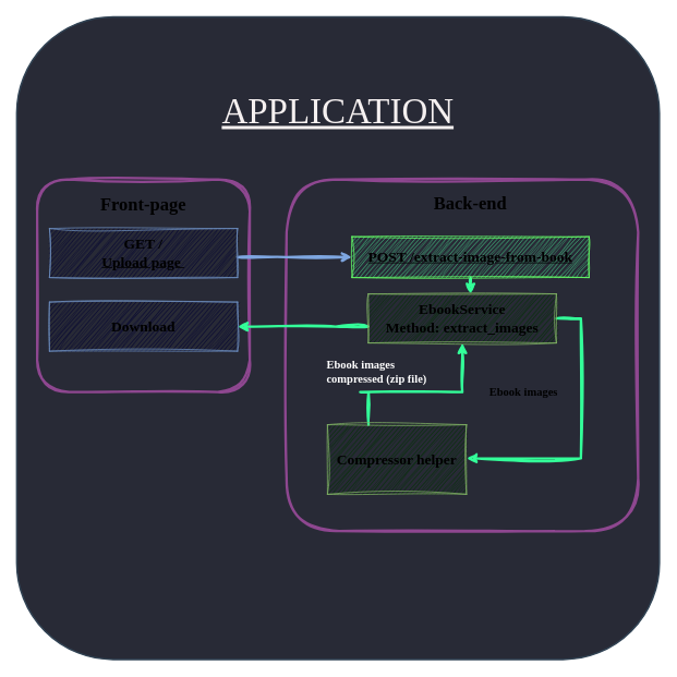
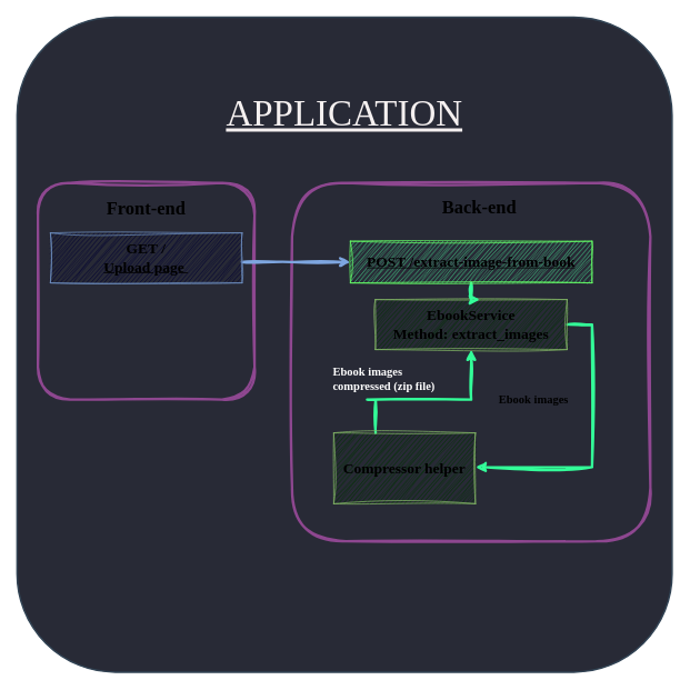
- <mxCell id="16" value="&lt;span&gt;&lt;span&gt;POST /extract-image-from-book&lt;br&gt;&lt;/span&gt;&lt;/span&gt;" style="rounded=0;html=1;sketch=1;hachureGap=4;jiggle=2;curveFitting=1;strokeColor=#66FF66;fontFamily=Architects Daughter;fontSource=https%3A%2F%2Ffonts.googleapis.com%2Fcss%3Ffamily%3DArchitects%2BDaughter;fillColor=light-dark(#46ce8a, #003e12);glass=0;whiteSpace=wrap;spacingBottom=0;spacing=0;labelPosition=center;verticalLabelPosition=middle;align=center;verticalAlign=middle;fontSize=18;fontStyle=5;fillStyle=hachure;" vertex="1" parent="1"><mxGeometry x="430" y="289" width="290" height="50" as="geometry" /></mxCell>
+ <mxCell id="16" value="&lt;span&gt;&lt;span&gt;POST /extract-image-from-book&lt;br&gt;&lt;/span&gt;&lt;/span&gt;" style="rounded=0;html=1;sketch=1;hachureGap=4;jiggle=2;curveFitting=1;strokeColor=#66FF66;fontFamily=Architects Daughter;fontSource=https%3A%2F%2Ffonts.googleapis.com%2Fcss%3Ffamily%3DArchitects%2BDaughter;fillColor=light-dark(#46ce8a, #003e12);glass=0;whiteSpace=wrap;spacingBottom=0;spacing=0;labelPosition=center;verticalLabelPosition=middle;align=center;verticalAlign=middle;fontSize=18;fontStyle=5;fillStyle=hachure;" vertex="1" parent="1"><mxGeometry x="420" y="289" width="290" height="50" as="geometry" /></mxCell>
- <mxCell id="4" value="&lt;div&gt;&lt;font style=&quot;font-size: 22px;&quot;&gt;&lt;b style=&quot;&quot;&gt;&lt;br&gt;&lt;/b&gt;&lt;/font&gt;&lt;/div&gt;&lt;font style=&quot;font-size: 22px;&quot;&gt;&lt;b style=&quot;&quot;&gt;&lt;div&gt;&lt;font style=&quot;font-size: 22px;&quot;&gt;&lt;b style=&quot;&quot;&gt;&lt;br&gt;&lt;/b&gt;&lt;/font&gt;&lt;/div&gt;&lt;div&gt;&lt;font style=&quot;font-size: 22px;&quot;&gt;&lt;b style=&quot;&quot;&gt;&lt;br&gt;&lt;/b&gt;&lt;/font&gt;&lt;/div&gt;Front-page&lt;/b&gt;&lt;/font&gt;&lt;div&gt;&lt;font style=&quot;font-size: 22px;&quot;&gt;&lt;br&gt;&lt;/font&gt;&lt;/div&gt;&lt;div&gt;&lt;font style=&quot;font-size: 22px;&quot;&gt;&lt;br&gt;&lt;/font&gt;&lt;/div&gt;&lt;div&gt;&lt;font style=&quot;font-size: 22px;&quot;&gt;&lt;br&gt;&lt;/font&gt;&lt;/div&gt;&lt;div&gt;&lt;font style=&quot;font-size: 22px;&quot;&gt;&lt;br&gt;&lt;/font&gt;&lt;/div&gt;&lt;div&gt;&lt;font style=&quot;font-size: 22px;&quot;&gt;&lt;br&gt;&lt;/font&gt;&lt;/div&gt;&lt;div&gt;&lt;font style=&quot;font-size: 22px;&quot;&gt;&lt;br&gt;&lt;/font&gt;&lt;/div&gt;&lt;div&gt;&lt;font style=&quot;font-size: 22px;&quot;&gt;&lt;br&gt;&lt;/font&gt;&lt;/div&gt;&lt;div&gt;&lt;font style=&quot;font-size: 22px;&quot;&gt;&lt;br&gt;&lt;/font&gt;&lt;/div&gt;&lt;div&gt;&lt;font style=&quot;font-size: 22px;&quot;&gt;&lt;br&gt;&lt;/font&gt;&lt;/div&gt;&lt;div&gt;&lt;font style=&quot;font-size: 22px;&quot;&gt;&lt;br&gt;&lt;/font&gt;&lt;/div&gt;&lt;div&gt;&lt;br&gt;&lt;/div&gt;" style="whiteSpace=wrap;html=1;aspect=fixed;sketch=1;hachureGap=4;jiggle=2;curveFitting=1;fontFamily=Architects Daughter;fontSource=https%3A%2F%2Ffonts.googleapis.com%2Fcss%3Ffamily%3DArchitects%2BDaughter;fillStyle=auto;fillColor=none;strokeColor=light-dark(#8e4790, #ededed);strokeWidth=3;rounded=1;" vertex="1" parent="1"><mxGeometry x="45" y="219" width="260" height="260" as="geometry" /></mxCell>
+ <mxCell id="4" value="&lt;div&gt;&lt;font style=&quot;font-size: 22px;&quot;&gt;&lt;b style=&quot;&quot;&gt;&lt;br&gt;&lt;/b&gt;&lt;/font&gt;&lt;/div&gt;&lt;font style=&quot;font-size: 22px;&quot;&gt;&lt;b style=&quot;&quot;&gt;&lt;div&gt;&lt;font style=&quot;font-size: 22px;&quot;&gt;&lt;b style=&quot;&quot;&gt;&lt;br&gt;&lt;/b&gt;&lt;/font&gt;&lt;/div&gt;&lt;div&gt;&lt;font style=&quot;font-size: 22px;&quot;&gt;&lt;b style=&quot;&quot;&gt;&lt;br&gt;&lt;/b&gt;&lt;/font&gt;&lt;/div&gt;Front-end&lt;/b&gt;&lt;/font&gt;&lt;div&gt;&lt;font style=&quot;font-size: 22px;&quot;&gt;&lt;br&gt;&lt;/font&gt;&lt;/div&gt;&lt;div&gt;&lt;font style=&quot;font-size: 22px;&quot;&gt;&lt;br&gt;&lt;/font&gt;&lt;/div&gt;&lt;div&gt;&lt;font style=&quot;font-size: 22px;&quot;&gt;&lt;br&gt;&lt;/font&gt;&lt;/div&gt;&lt;div&gt;&lt;font style=&quot;font-size: 22px;&quot;&gt;&lt;br&gt;&lt;/font&gt;&lt;/div&gt;&lt;div&gt;&lt;font style=&quot;font-size: 22px;&quot;&gt;&lt;br&gt;&lt;/font&gt;&lt;/div&gt;&lt;div&gt;&lt;font style=&quot;font-size: 22px;&quot;&gt;&lt;br&gt;&lt;/font&gt;&lt;/div&gt;&lt;div&gt;&lt;font style=&quot;font-size: 22px;&quot;&gt;&lt;br&gt;&lt;/font&gt;&lt;/div&gt;&lt;div&gt;&lt;font style=&quot;font-size: 22px;&quot;&gt;&lt;br&gt;&lt;/font&gt;&lt;/div&gt;&lt;div&gt;&lt;font style=&quot;font-size: 22px;&quot;&gt;&lt;br&gt;&lt;/font&gt;&lt;/div&gt;&lt;div&gt;&lt;font style=&quot;font-size: 22px;&quot;&gt;&lt;br&gt;&lt;/font&gt;&lt;/div&gt;&lt;div&gt;&lt;br&gt;&lt;/div&gt;" style="whiteSpace=wrap;html=1;aspect=fixed;sketch=1;hachureGap=4;jiggle=2;curveFitting=1;fontFamily=Architects Daughter;fontSource=https%3A%2F%2Ffonts.googleapis.com%2Fcss%3Ffamily%3DArchitects%2BDaughter;fillStyle=auto;fillColor=none;strokeColor=light-dark(#8e4790, #ededed);strokeWidth=3;rounded=1;" vertex="1" parent="1"><mxGeometry x="45" y="219" width="260" height="260" as="geometry" /></mxCell>
- <mxCell id="14" value="&lt;div&gt;&lt;b data-darkreader-inline-color=&quot;&quot; data-darkreader-inline-bgcolor=&quot;&quot; style=&quot;font-size: 18px; background-color: transparent; color: light-dark(rgb(0, 0, 0), rgb(255, 255, 255)); --darkreader-inline-bgcolor: transparent; --darkreader-inline-color: var(--darkreader-text-ffffff, #e8e6e3);&quot;&gt;Download&lt;/b&gt;&lt;/div&gt;" style="rounded=0;whiteSpace=wrap;html=1;sketch=1;hachureGap=4;jiggle=2;curveFitting=1;strokeColor=#6c8ebf;fontFamily=Architects Daughter;fontSource=https%3A%2F%2Ffonts.googleapis.com%2Fcss%3Ffamily%3DArchitects%2BDaughter;fillColor=#000033;" vertex="1" parent="1"><mxGeometry x="60" y="369" width="230" height="60" as="geometry" /></mxCell>
- <mxCell id="10" style="edgeStyle=orthogonalEdgeStyle;rounded=0;sketch=1;hachureGap=4;jiggle=2;curveFitting=1;orthogonalLoop=1;jettySize=auto;html=1;entryX=1;entryY=0.5;entryDx=0;entryDy=0;strokeColor=#33FF99;fontFamily=Architects Daughter;fontSource=https%3A%2F%2Ffonts.googleapis.com%2Fcss%3Ffamily%3DArchitects%2BDaughter;fontColor=#FEFAE0;fillColor=#BC6C25;strokeWidth=3;" edge="1" parent="1" source="11" target="14"><mxGeometry relative="1" as="geometry"><Array as="points"><mxPoint x="410" y="399" /><mxPoint x="410" y="399" /></Array></mxGeometry></mxCell>
